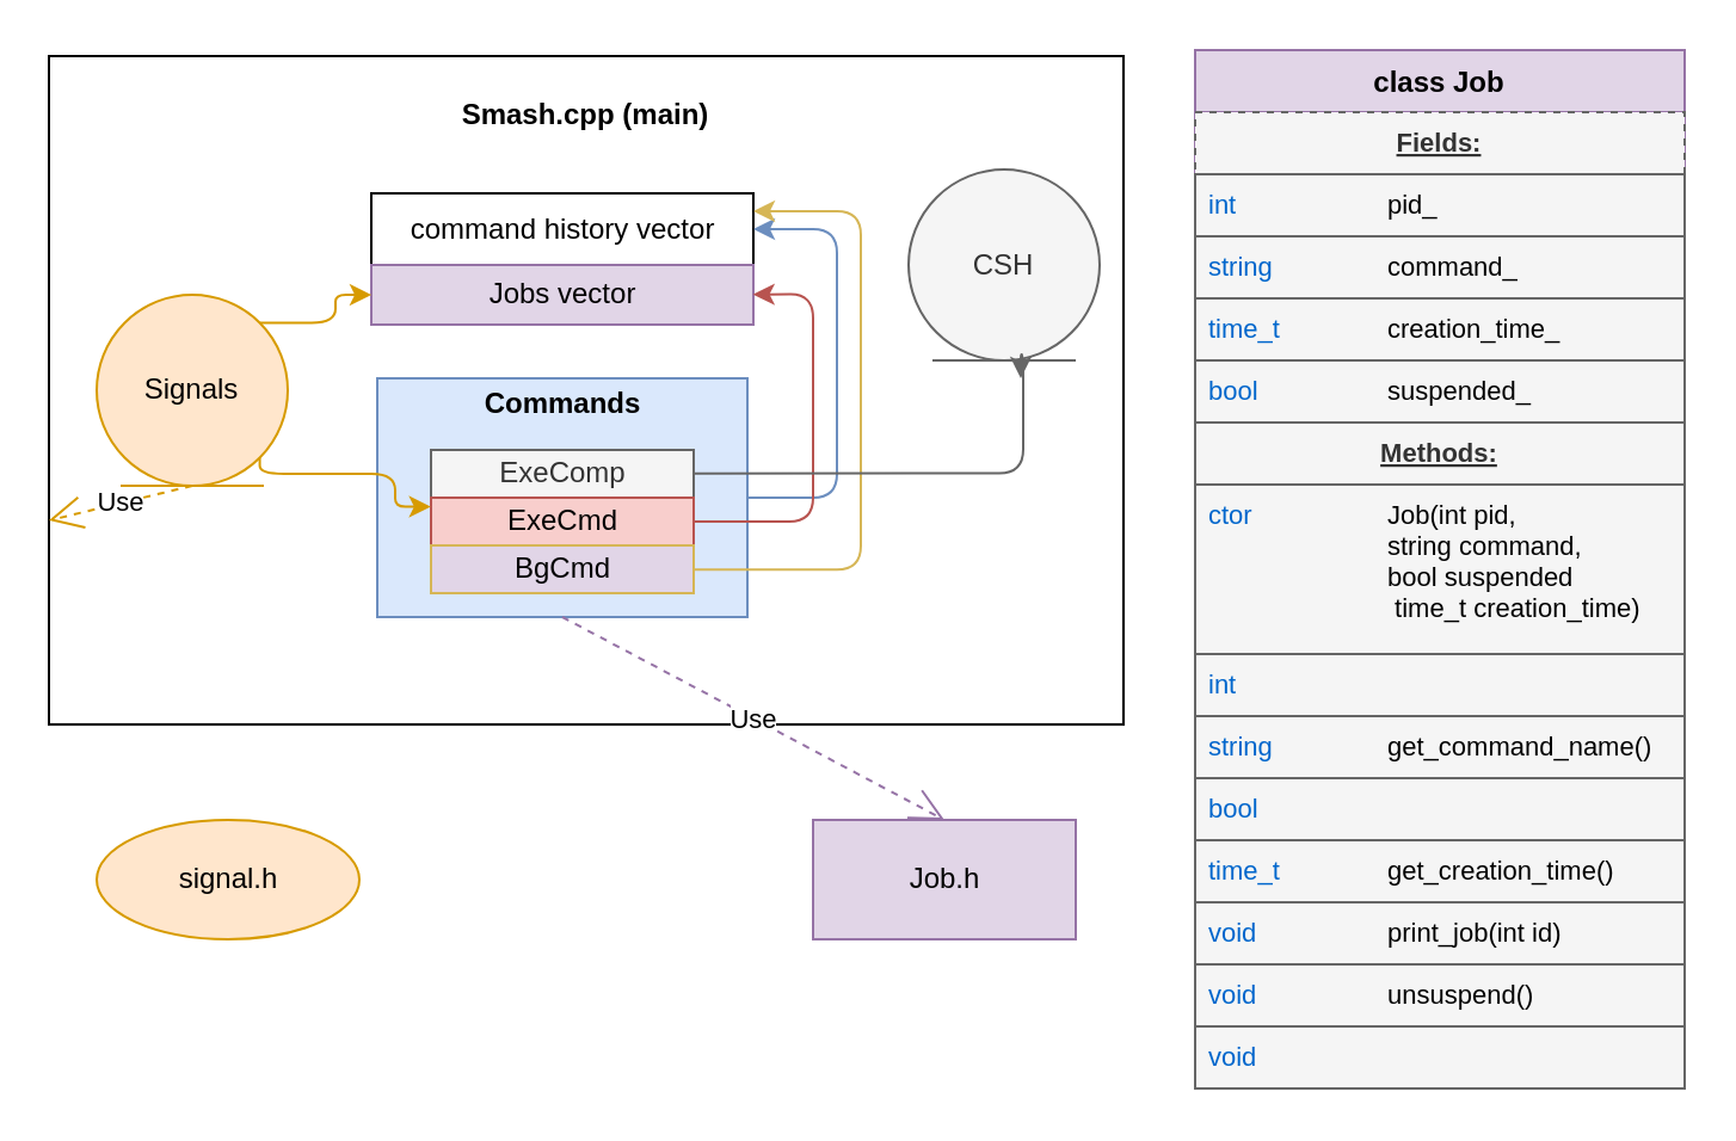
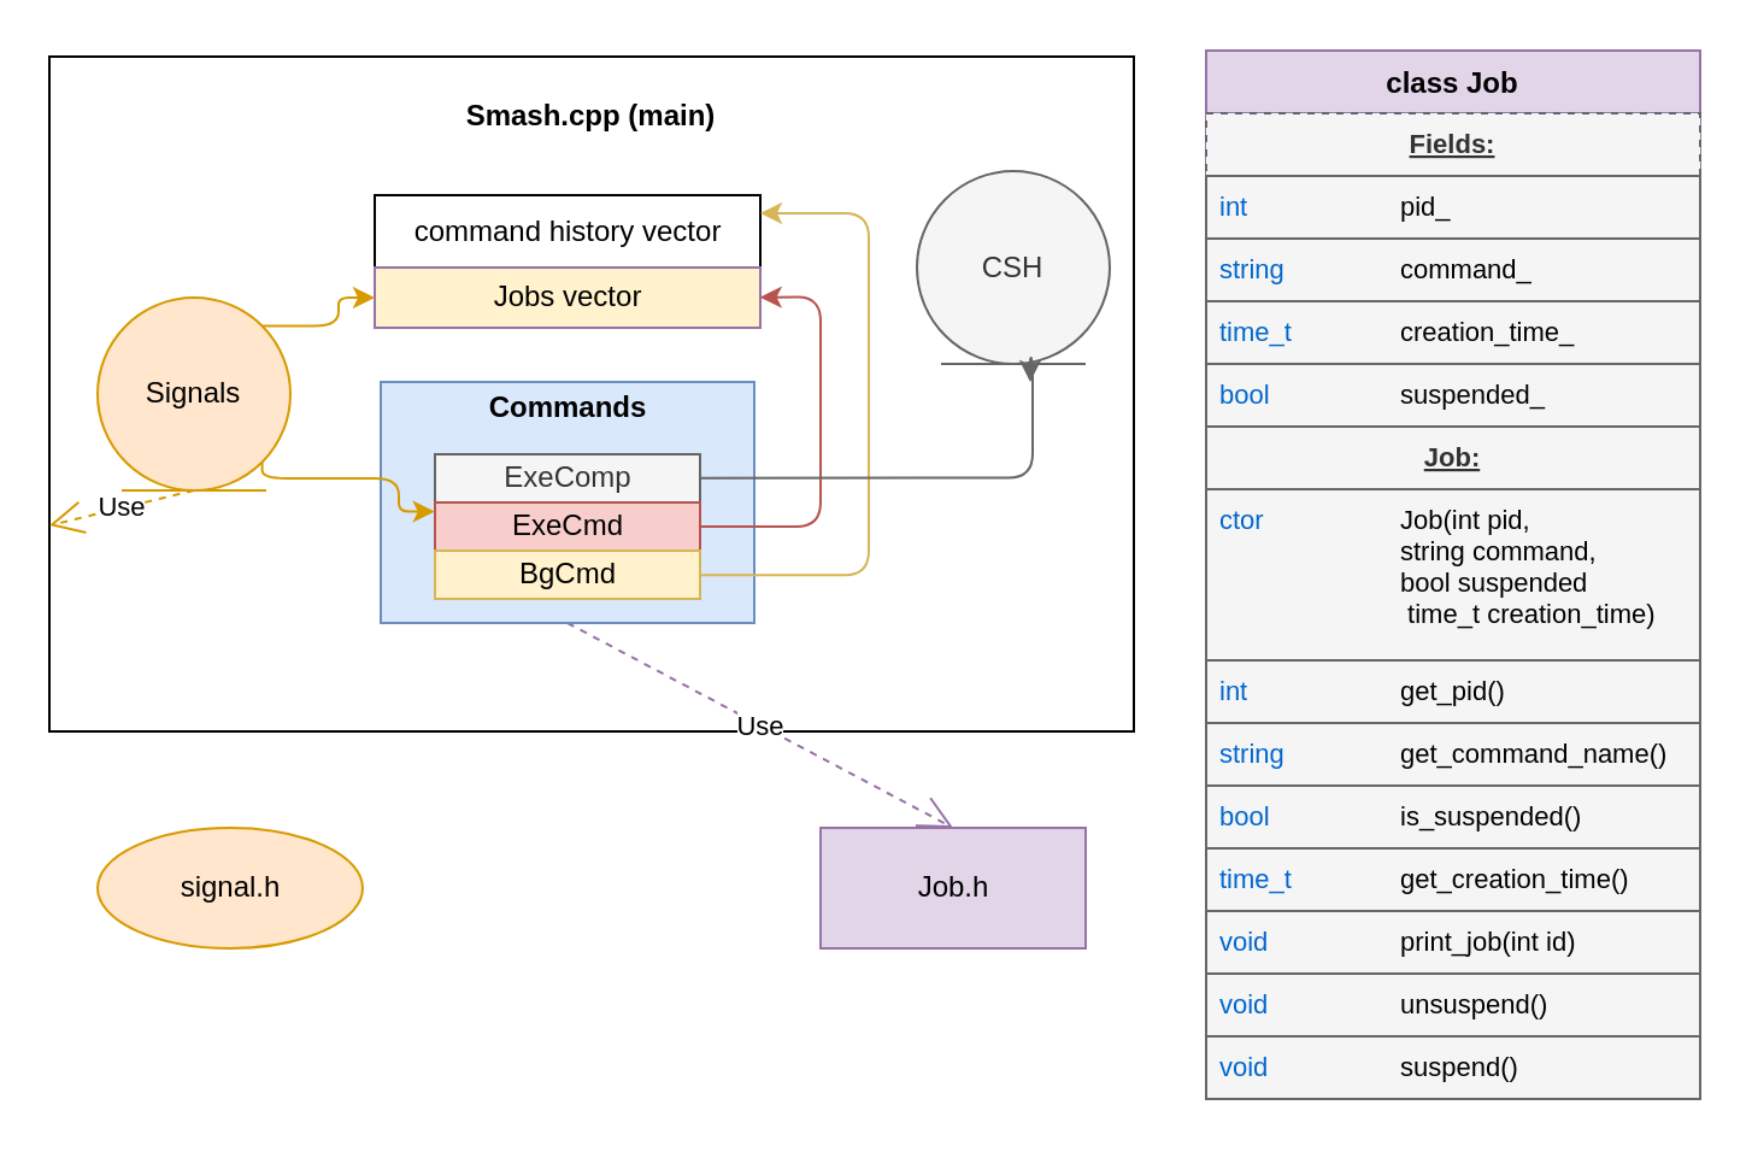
- <mxCell id="6" value="Jobs vector" style="html=1;fillColor=#e1d5e7;strokeColor=#9673a6;" vertex="1" parent="1"><mxGeometry x="155" y="110.5" width="160" height="25" as="geometry" /></mxCell>
+ <mxCell id="6" value="Jobs vector" style="html=1;fillColor=#fff2cc;strokeColor=#9673a6;" vertex="1" parent="1"><mxGeometry x="155" y="110.5" width="160" height="25" as="geometry" /></mxCell>
- <mxCell id="11" value="" style="edgeStyle=segmentEdgeStyle;endArrow=classic;html=1;entryX=1;entryY=0.5;entryDx=0;entryDy=0;exitX=1;exitY=0.5;exitDx=0;exitDy=0;fillColor=#dae8fc;strokeColor=#6c8ebf;" edge="1" parent="1" source="7" target="5"><mxGeometry width="50" height="50" relative="1" as="geometry"><mxPoint x="380" y="268" as="sourcePoint" /><mxPoint x="430" y="218" as="targetPoint" /><Array as="points"><mxPoint x="350" y="208" /><mxPoint x="350" y="96" /></Array></mxGeometry></mxCell>
- <mxCell id="36" value="Methods:" style="text;strokeColor=#666666;fillColor=#f5f5f5;align=center;verticalAlign=top;spacingLeft=4;spacingRight=4;overflow=hidden;rotatable=0;points=[[0,0.5],[1,0.5]];portConstraint=eastwest;fontSize=11;fontStyle=5;fontColor=#333333;" vertex="1" parent="21"><mxGeometry y="156" width="205" height="26" as="geometry" /></mxCell>
+ <mxCell id="36" value="Job:" style="text;strokeColor=#666666;fillColor=#f5f5f5;align=center;verticalAlign=top;spacingLeft=4;spacingRight=4;overflow=hidden;rotatable=0;points=[[0,0.5],[1,0.5]];portConstraint=eastwest;fontSize=11;fontStyle=5;fontColor=#333333;" vertex="1" parent="21"><mxGeometry y="156" width="205" height="26" as="geometry" /></mxCell>
- <mxCell id="10" value="BgCmd" style="html=1;fillColor=#e1d5e7;strokeColor=#d6b656;" vertex="1" parent="1"><mxGeometry x="180" y="228" width="110" height="20" as="geometry" /></mxCell>
+ <mxCell id="10" value="BgCmd" style="html=1;fillColor=#fff2cc;strokeColor=#d6b656;" vertex="1" parent="1"><mxGeometry x="180" y="228" width="110" height="20" as="geometry" /></mxCell>
+ <mxCell id="49" value="get_pid()" style="text;strokeColor=none;fillColor=none;align=left;verticalAlign=top;spacingLeft=4;spacingRight=4;overflow=hidden;rotatable=0;points=[[0,0.5],[1,0.5]];portConstraint=eastwest;fontSize=11;fontColor=#000000;" vertex="1" parent="47"><mxGeometry x="75" width="130" height="26" as="geometry" /></mxCell>
+ <mxCell id="40" value="is_suspended()" style="text;strokeColor=none;fillColor=none;align=left;verticalAlign=top;spacingLeft=4;spacingRight=4;overflow=hidden;rotatable=0;points=[[0,0.5],[1,0.5]];portConstraint=eastwest;fontSize=11;fontColor=#000000;" vertex="1" parent="38"><mxGeometry x="75" width="130" height="26" as="geometry" /></mxCell>
+ <mxCell id="52" value="suspend()" style="text;strokeColor=none;fillColor=none;align=left;verticalAlign=top;spacingLeft=4;spacingRight=4;overflow=hidden;rotatable=0;points=[[0,0.5],[1,0.5]];portConstraint=eastwest;fontSize=11;fontColor=#000000;" vertex="1" parent="50"><mxGeometry x="75" width="130" height="26" as="geometry" /></mxCell>
